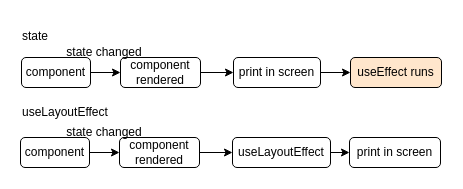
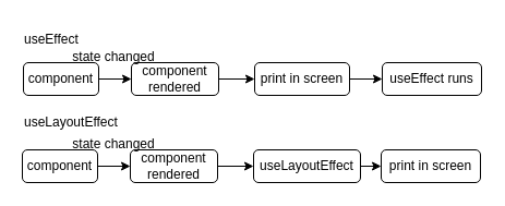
- <mxCell id="9" value="&lt;p style=&quot;line-height: 1&quot;&gt;state&lt;/p&gt;" style="text;html=1;strokeColor=none;fillColor=none;align=left;verticalAlign=middle;whiteSpace=wrap;rounded=0;" vertex="1" parent="1"><mxGeometry y="20" width="70" height="30" as="geometry" x="20" /></mxCell>
+ <mxCell id="9" value="&lt;p style=&quot;line-height: 1&quot;&gt;useEffect&lt;/p&gt;" style="text;html=1;strokeColor=none;fillColor=none;align=left;verticalAlign=middle;whiteSpace=wrap;rounded=0;" vertex="1" parent="1"><mxGeometry y="20" width="70" height="30" as="geometry" x="20" /></mxCell>
- <mxCell id="8" value="&lt;span&gt;useEffect runs&lt;/span&gt;" style="rounded=1;whiteSpace=wrap;html=1;fillColor=#ffe6cc;" vertex="1" parent="1"><mxGeometry x="350" y="57" width="91" height="30" as="geometry" /></mxCell>
+ <mxCell id="8" value="&lt;span&gt;useEffect runs&lt;/span&gt;" style="rounded=1;whiteSpace=wrap;html=1;" vertex="1" parent="1"><mxGeometry x="350" y="57" width="91" height="30" as="geometry" /></mxCell>
